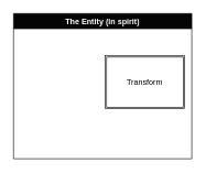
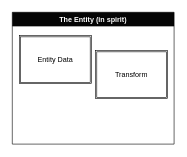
+ <mxCell id="4" value="Entity Data" style="shape=ext;double=1;rounded=0;whiteSpace=wrap;html=1;" vertex="1" parent="1"><mxGeometry x="32" y="59" width="120" height="80" as="geometry" /></mxCell>
